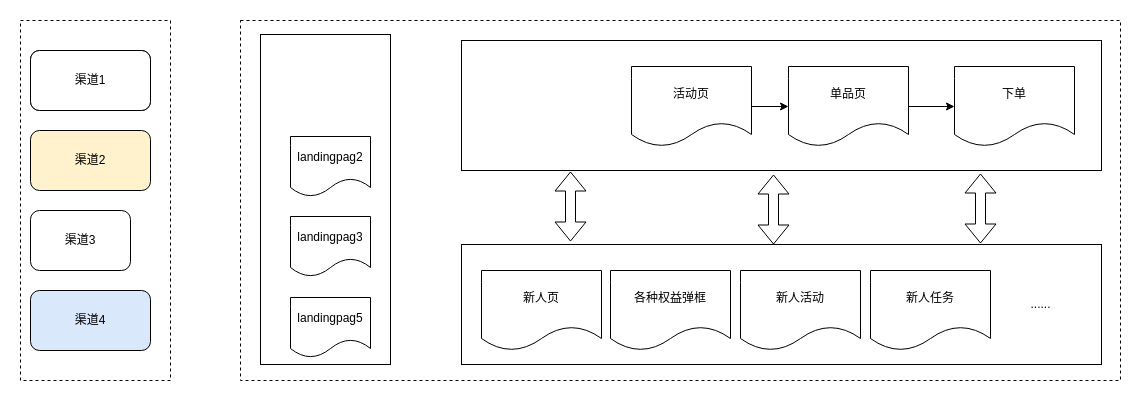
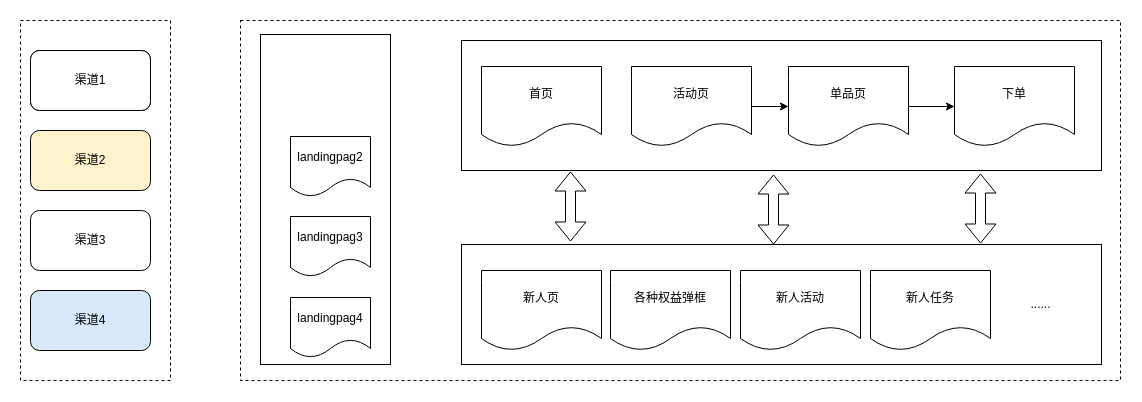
+ <mxCell id="14" value="首页" style="shape=document;whiteSpace=wrap;html=1;boundedLbl=1;" vertex="1" parent="1"><mxGeometry x="481" y="66" width="120" height="80" as="geometry" /></mxCell>
- <mxCell id="8" value="渠道3" style="rounded=1;whiteSpace=wrap;html=1;" vertex="1" parent="1"><mxGeometry x="30" y="210" width="100" height="60" as="geometry" /></mxCell>
+ <mxCell id="8" value="渠道3" style="rounded=1;whiteSpace=wrap;html=1;" vertex="1" parent="1"><mxGeometry x="30" y="210" width="120" height="60" as="geometry" /></mxCell>
- <mxCell id="13" value="landingpag5" style="shape=document;whiteSpace=wrap;html=1;boundedLbl=1;" vertex="1" parent="1"><mxGeometry x="290" y="297" width="80" height="60" as="geometry" /></mxCell>
+ <mxCell id="13" value="landingpag4" style="shape=document;whiteSpace=wrap;html=1;boundedLbl=1;" vertex="1" parent="1"><mxGeometry x="290" y="297" width="80" height="60" as="geometry" /></mxCell>
